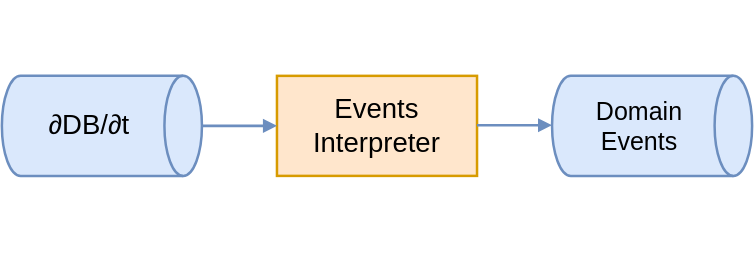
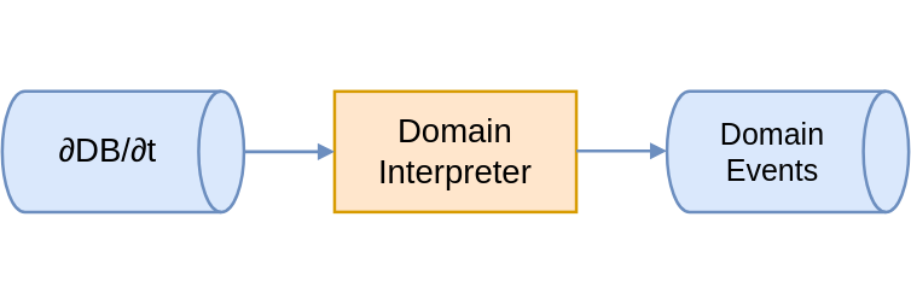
- <mxCell id="4" value="&lt;font style=&quot;font-size: 22px&quot;&gt;Events Interpreter&lt;/font&gt;" style="rounded=0;whiteSpace=wrap;html=1;fillColor=#ffe6cc;strokeColor=#d79b00;strokeWidth=2;" parent="1" vertex="1"><mxGeometry x="210" y="60" width="160" height="80" as="geometry" /></mxCell>
+ <mxCell id="4" value="&lt;font style=&quot;font-size: 22px&quot;&gt;Domain Interpreter&lt;/font&gt;" style="rounded=0;whiteSpace=wrap;html=1;fillColor=#ffe6cc;strokeColor=#d79b00;strokeWidth=2;" parent="1" vertex="1"><mxGeometry x="210" y="60" width="160" height="80" as="geometry" /></mxCell>
